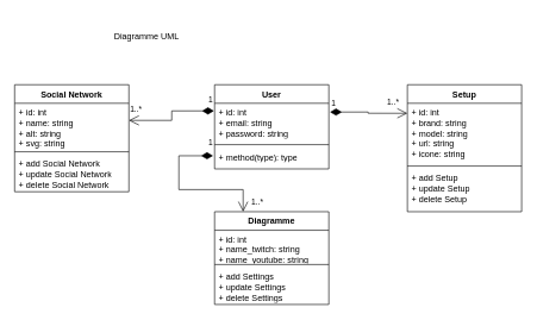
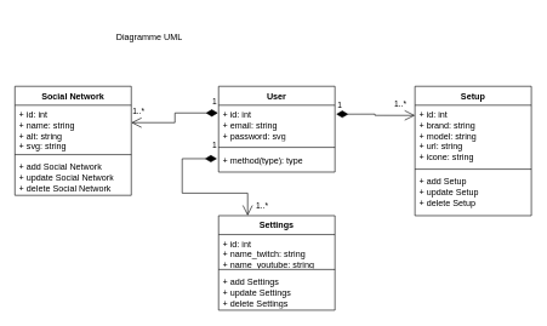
- <mxCell id="11" value="+ id: int&lt;br&gt;+ email: string&lt;br&gt;+ password: string" style="text;strokeColor=none;fillColor=none;align=left;verticalAlign=top;spacingLeft=4;spacingRight=4;overflow=hidden;rotatable=0;points=[[0,0.5],[1,0.5]];portConstraint=eastwest;whiteSpace=wrap;html=1;" parent="10" vertex="1"><mxGeometry y="26" width="160" height="54" as="geometry" /></mxCell>
+ <mxCell id="11" value="+ id: int&lt;br&gt;+ email: string&lt;br&gt;+ password: svg" style="text;strokeColor=none;fillColor=none;align=left;verticalAlign=top;spacingLeft=4;spacingRight=4;overflow=hidden;rotatable=0;points=[[0,0.5],[1,0.5]];portConstraint=eastwest;whiteSpace=wrap;html=1;" parent="10" vertex="1"><mxGeometry y="26" width="160" height="54" as="geometry" /></mxCell>
- <mxCell id="2" value="Diagramme" style="swimlane;fontStyle=1;align=center;verticalAlign=top;childLayout=stackLayout;horizontal=1;startSize=26;horizontalStack=0;resizeParent=1;resizeParentMax=0;resizeLast=0;collapsible=1;marginBottom=0;whiteSpace=wrap;html=1;" parent="1" vertex="1"><mxGeometry x="300" y="296" width="160" height="130" as="geometry" /></mxCell>
+ <mxCell id="2" value="Settings" style="swimlane;fontStyle=1;align=center;verticalAlign=top;childLayout=stackLayout;horizontal=1;startSize=26;horizontalStack=0;resizeParent=1;resizeParentMax=0;resizeLast=0;collapsible=1;marginBottom=0;whiteSpace=wrap;html=1;" parent="1" vertex="1"><mxGeometry x="300" y="296" width="160" height="130" as="geometry" /></mxCell>
